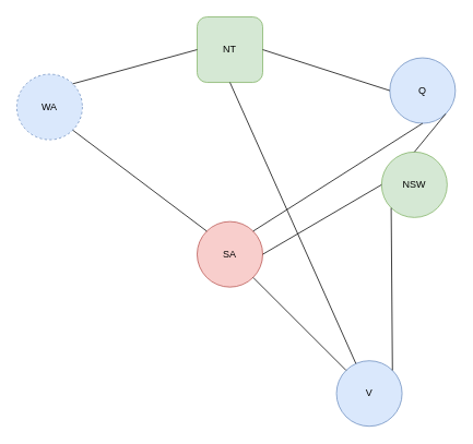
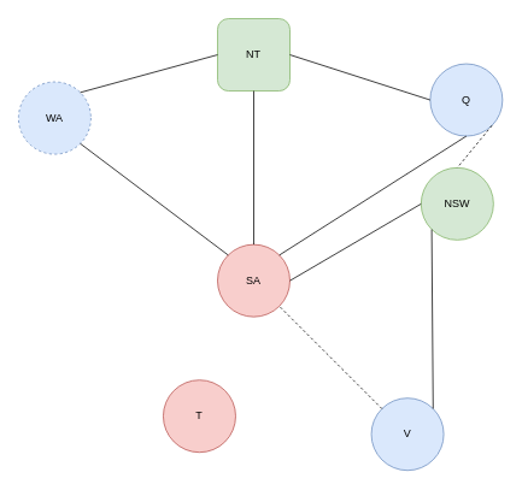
- <mxCell id="15" value="" style="endArrow=none;html=1;rounded=0;entryX=0.5;entryY=0;entryDx=0;entryDy=0;exitX=1;exitY=1;exitDx=0;exitDy=0;" parent="1" source="5" target="6" edge="1"><mxGeometry width="50" height="50" relative="1" as="geometry"><mxPoint x="330" y="70" as="sourcePoint" /><mxPoint x="485" y="120" as="targetPoint" /></mxGeometry></mxCell>
+ <mxCell id="15" value="" style="endArrow=none;html=1;rounded=0;entryX=0.5;entryY=0;entryDx=0;entryDy=0;exitX=1;exitY=1;exitDx=0;exitDy=0;dashed=1;" parent="1" source="5" target="6" edge="1"><mxGeometry width="50" height="50" relative="1" as="geometry"><mxPoint x="330" y="70" as="sourcePoint" /><mxPoint x="485" y="120" as="targetPoint" /></mxGeometry></mxCell>
- <mxCell id="10" value="" style="endArrow=none;html=1;rounded=0;exitX=0.5;exitY=1;exitDx=0;exitDy=0;" parent="1" source="3" target="7" edge="1"><mxGeometry width="50" height="50" relative="1" as="geometry"><mxPoint x="168" y="248" as="sourcePoint" /><mxPoint x="272" y="302" as="targetPoint" /></mxGeometry></mxCell>
+ <mxCell id="10" value="" style="endArrow=none;html=1;rounded=0;entryX=0.5;entryY=0;entryDx=0;entryDy=0;exitX=0.5;exitY=1;exitDx=0;exitDy=0;" parent="1" source="3" target="2" edge="1"><mxGeometry width="50" height="50" relative="1" as="geometry"><mxPoint x="168" y="248" as="sourcePoint" /><mxPoint x="272" y="302" as="targetPoint" /></mxGeometry></mxCell>
- <mxCell id="14" value="" style="endArrow=none;html=1;rounded=0;entryX=1;entryY=1;entryDx=0;entryDy=0;" parent="1" source="7" target="2" edge="1"><mxGeometry width="50" height="50" relative="1" as="geometry"><mxPoint x="510" y="330" as="sourcePoint" /><mxPoint x="330" y="320" as="targetPoint" /></mxGeometry></mxCell>
+ <mxCell id="14" value="" style="endArrow=none;html=1;rounded=0;entryX=1;entryY=1;entryDx=0;entryDy=0;dashed=1;" parent="1" source="7" target="2" edge="1"><mxGeometry width="50" height="50" relative="1" as="geometry"><mxPoint x="510" y="330" as="sourcePoint" /><mxPoint x="330" y="320" as="targetPoint" /></mxGeometry></mxCell>
+ <mxCell id="17" value="T" style="ellipse;whiteSpace=wrap;html=1;aspect=fixed;fillColor=#f8cecc;strokeColor=#b85450;" parent="1" vertex="1"><mxGeometry x="180" y="420" width="80" height="80" as="geometry" /></mxCell>
